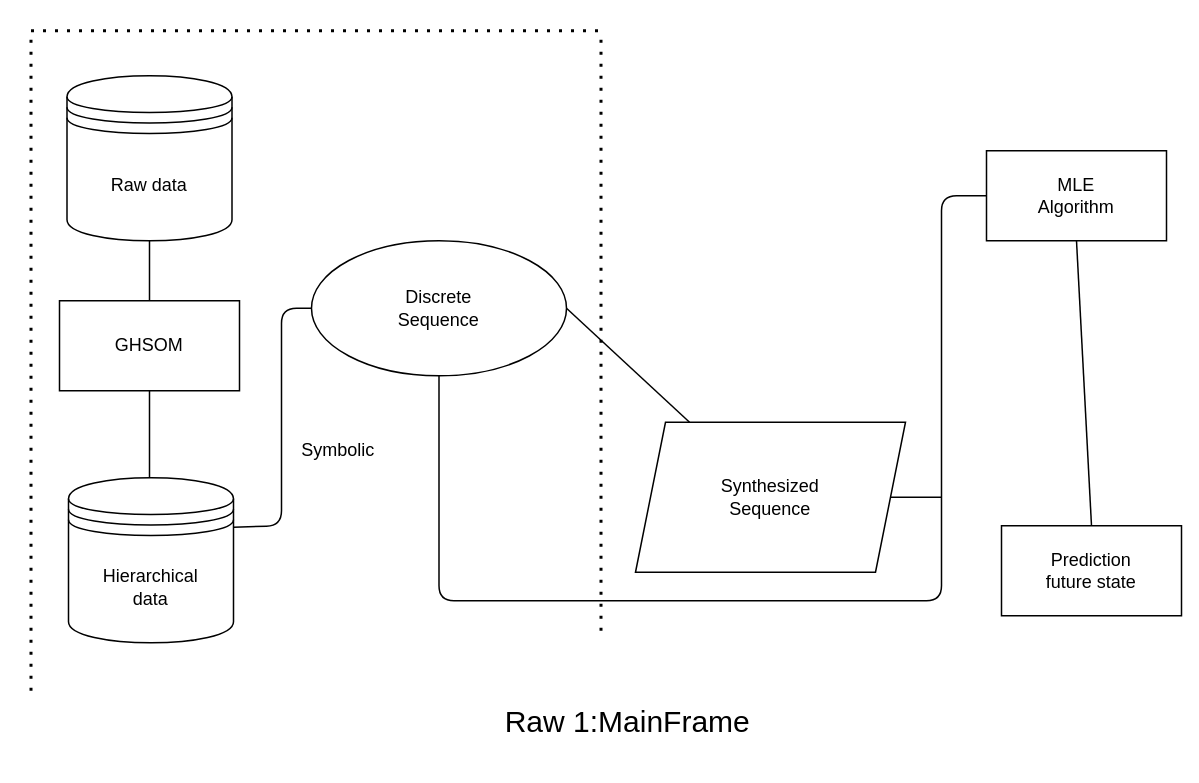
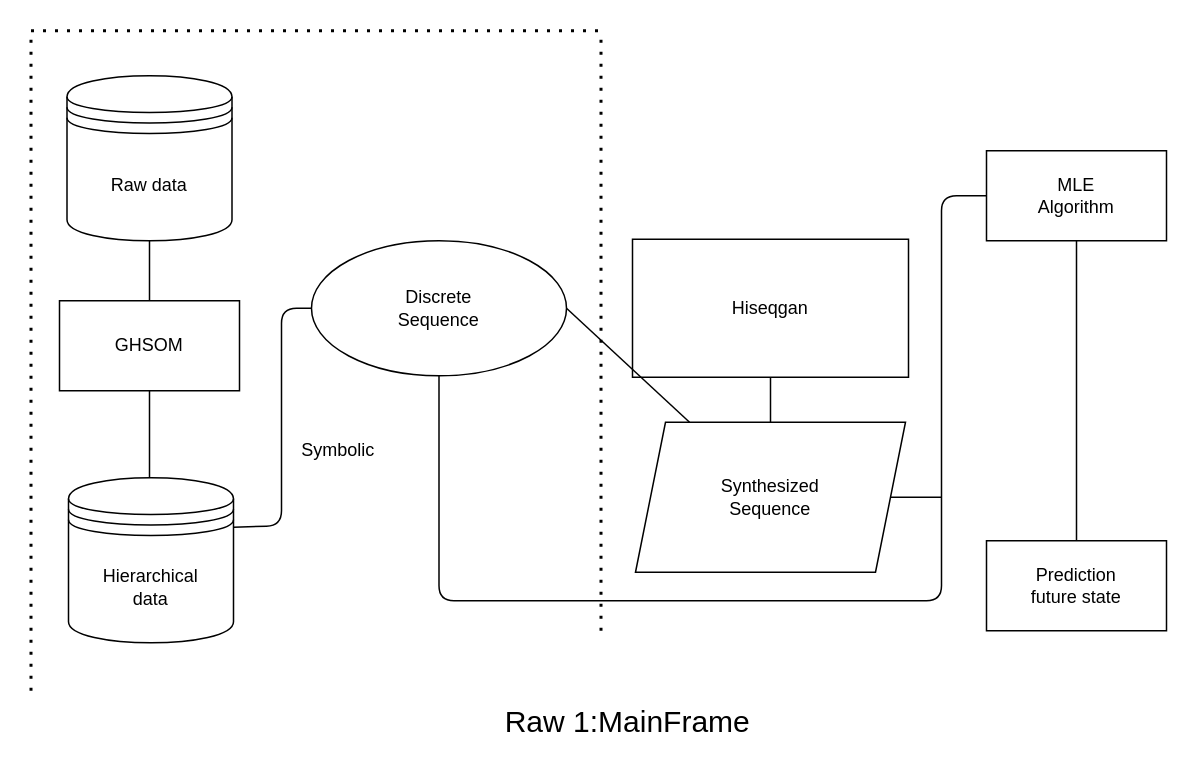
+ <mxCell id="4" value="Hiseqgan" style="rounded=0;whiteSpace=wrap;html=1;" parent="1" vertex="1"><mxGeometry x="421" y="159" width="184" height="92" as="geometry" /></mxCell>
+ <mxCell id="11" value="" style="endArrow=none;html=1;entryX=0.5;entryY=1;entryDx=0;entryDy=0;" parent="1" source="5" target="4" edge="1"><mxGeometry width="50" height="50" relative="1" as="geometry"><mxPoint x="567" y="230" as="sourcePoint" /><mxPoint x="617" y="180" as="targetPoint" /></mxGeometry></mxCell>
- <mxCell id="7" value="Prediction&lt;br&gt;future state" style="rounded=0;whiteSpace=wrap;html=1;" parent="1" vertex="1"><mxGeometry x="667" y="350" width="120" height="60" as="geometry" /></mxCell>
+ <mxCell id="7" value="Prediction&lt;br&gt;future state" style="rounded=0;whiteSpace=wrap;html=1;" parent="1" vertex="1"><mxGeometry x="657" y="360" width="120" height="60" as="geometry" /></mxCell>
